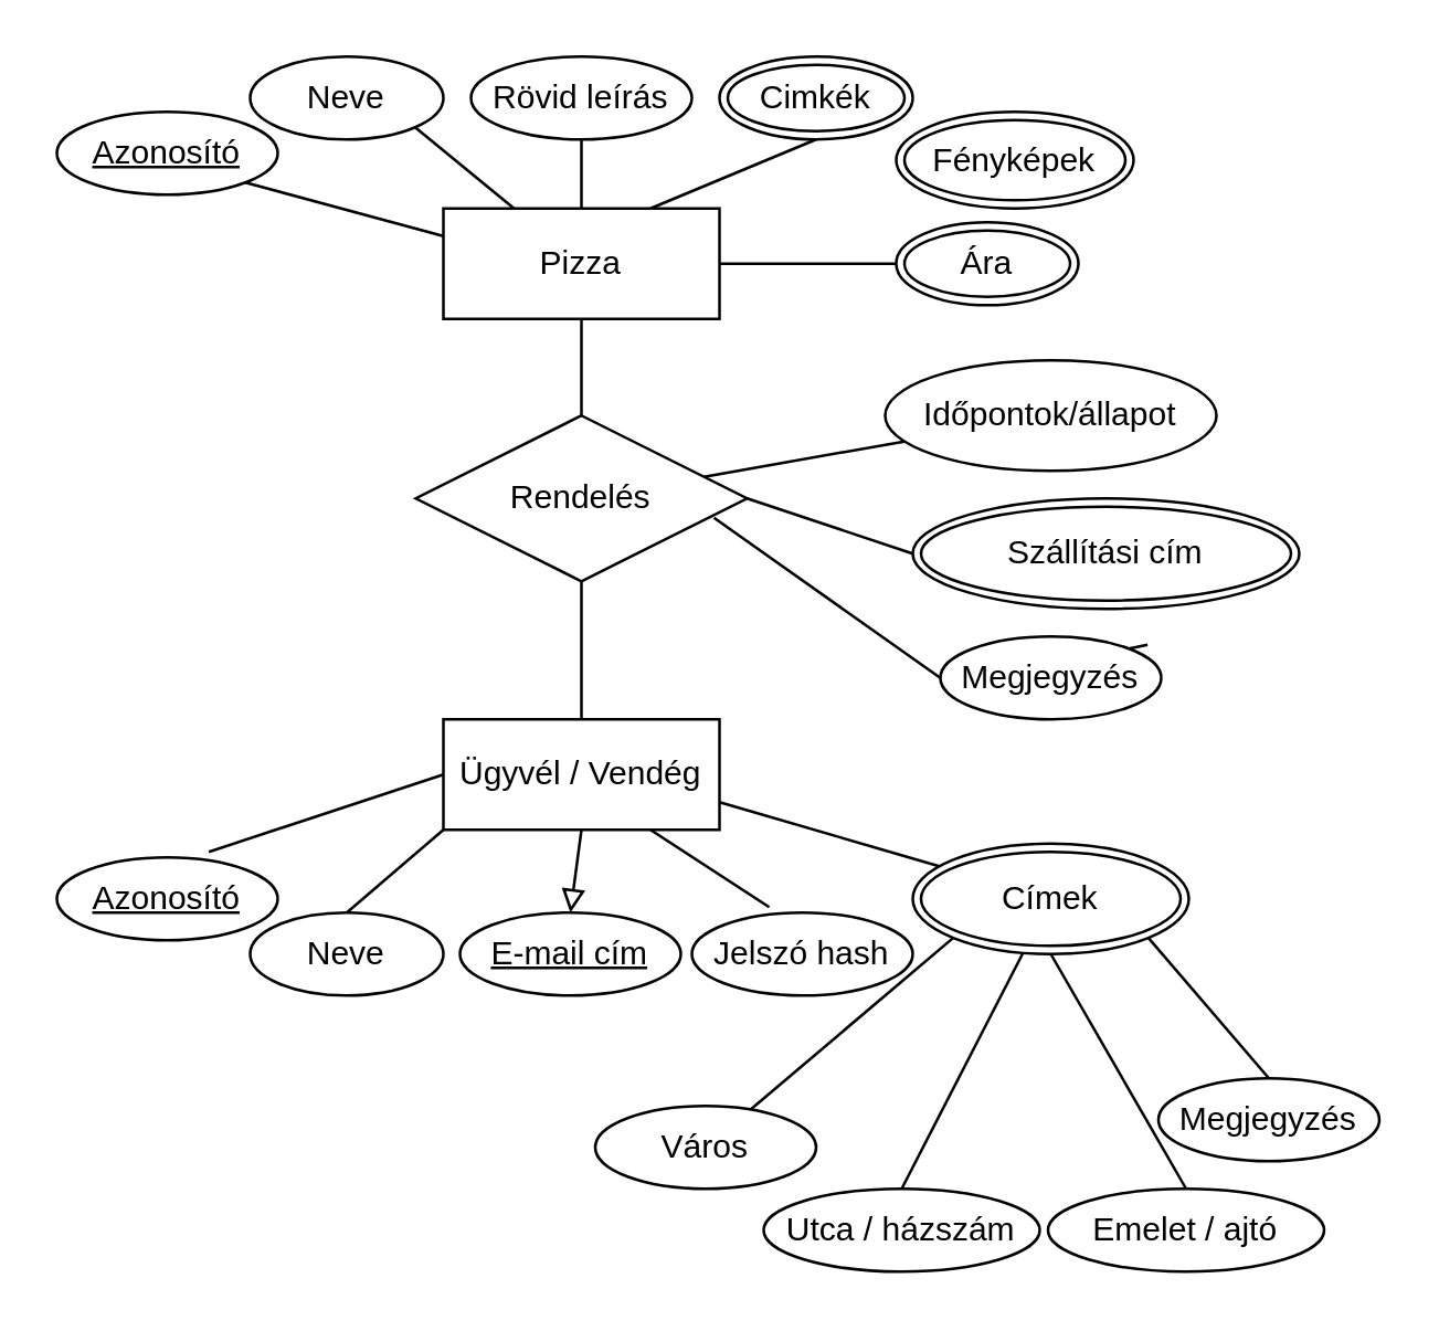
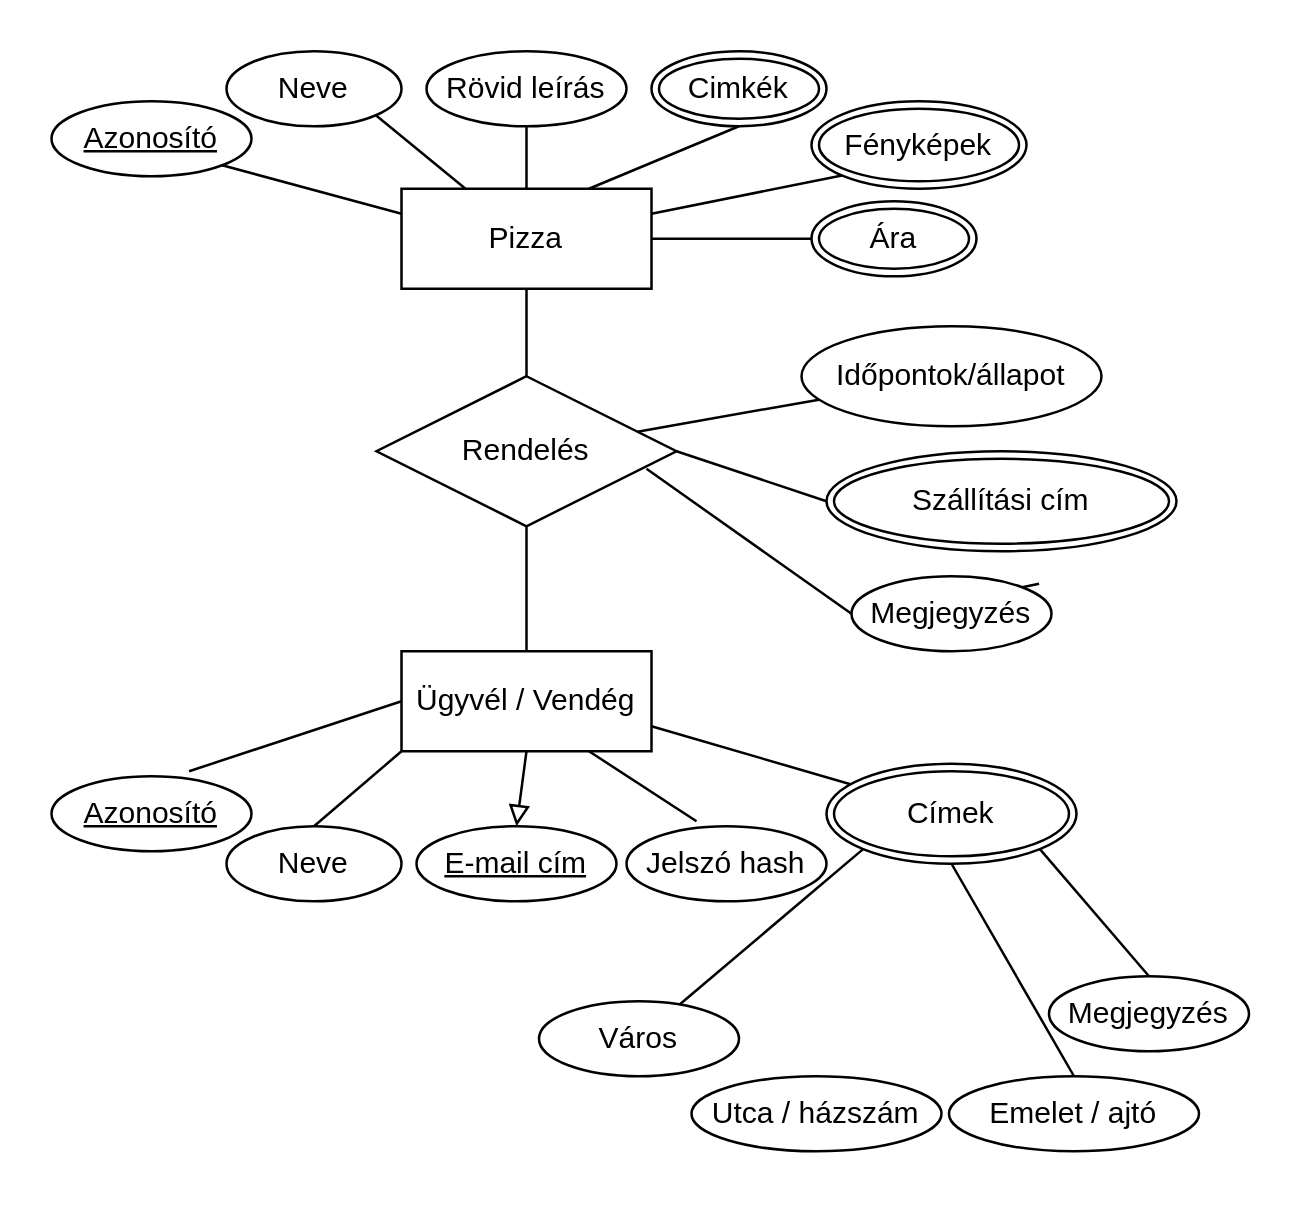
+ <mxCell id="15" style="edgeStyle=none;rounded=0;orthogonalLoop=1;jettySize=auto;html=1;exitX=0;exitY=1;exitDx=0;exitDy=0;endArrow=none;endFill=0;strokeColor=#000000;" edge="1" parent="1" source="16" target="4"><mxGeometry relative="1" as="geometry" /></mxCell>
- <mxCell id="38" style="edgeStyle=none;rounded=0;orthogonalLoop=1;jettySize=auto;html=1;exitX=0.5;exitY=0;exitDx=0;exitDy=0;endArrow=none;endFill=0;strokeColor=#000000;" edge="1" parent="1" source="39" target="30"><mxGeometry relative="1" as="geometry" /></mxCell>
